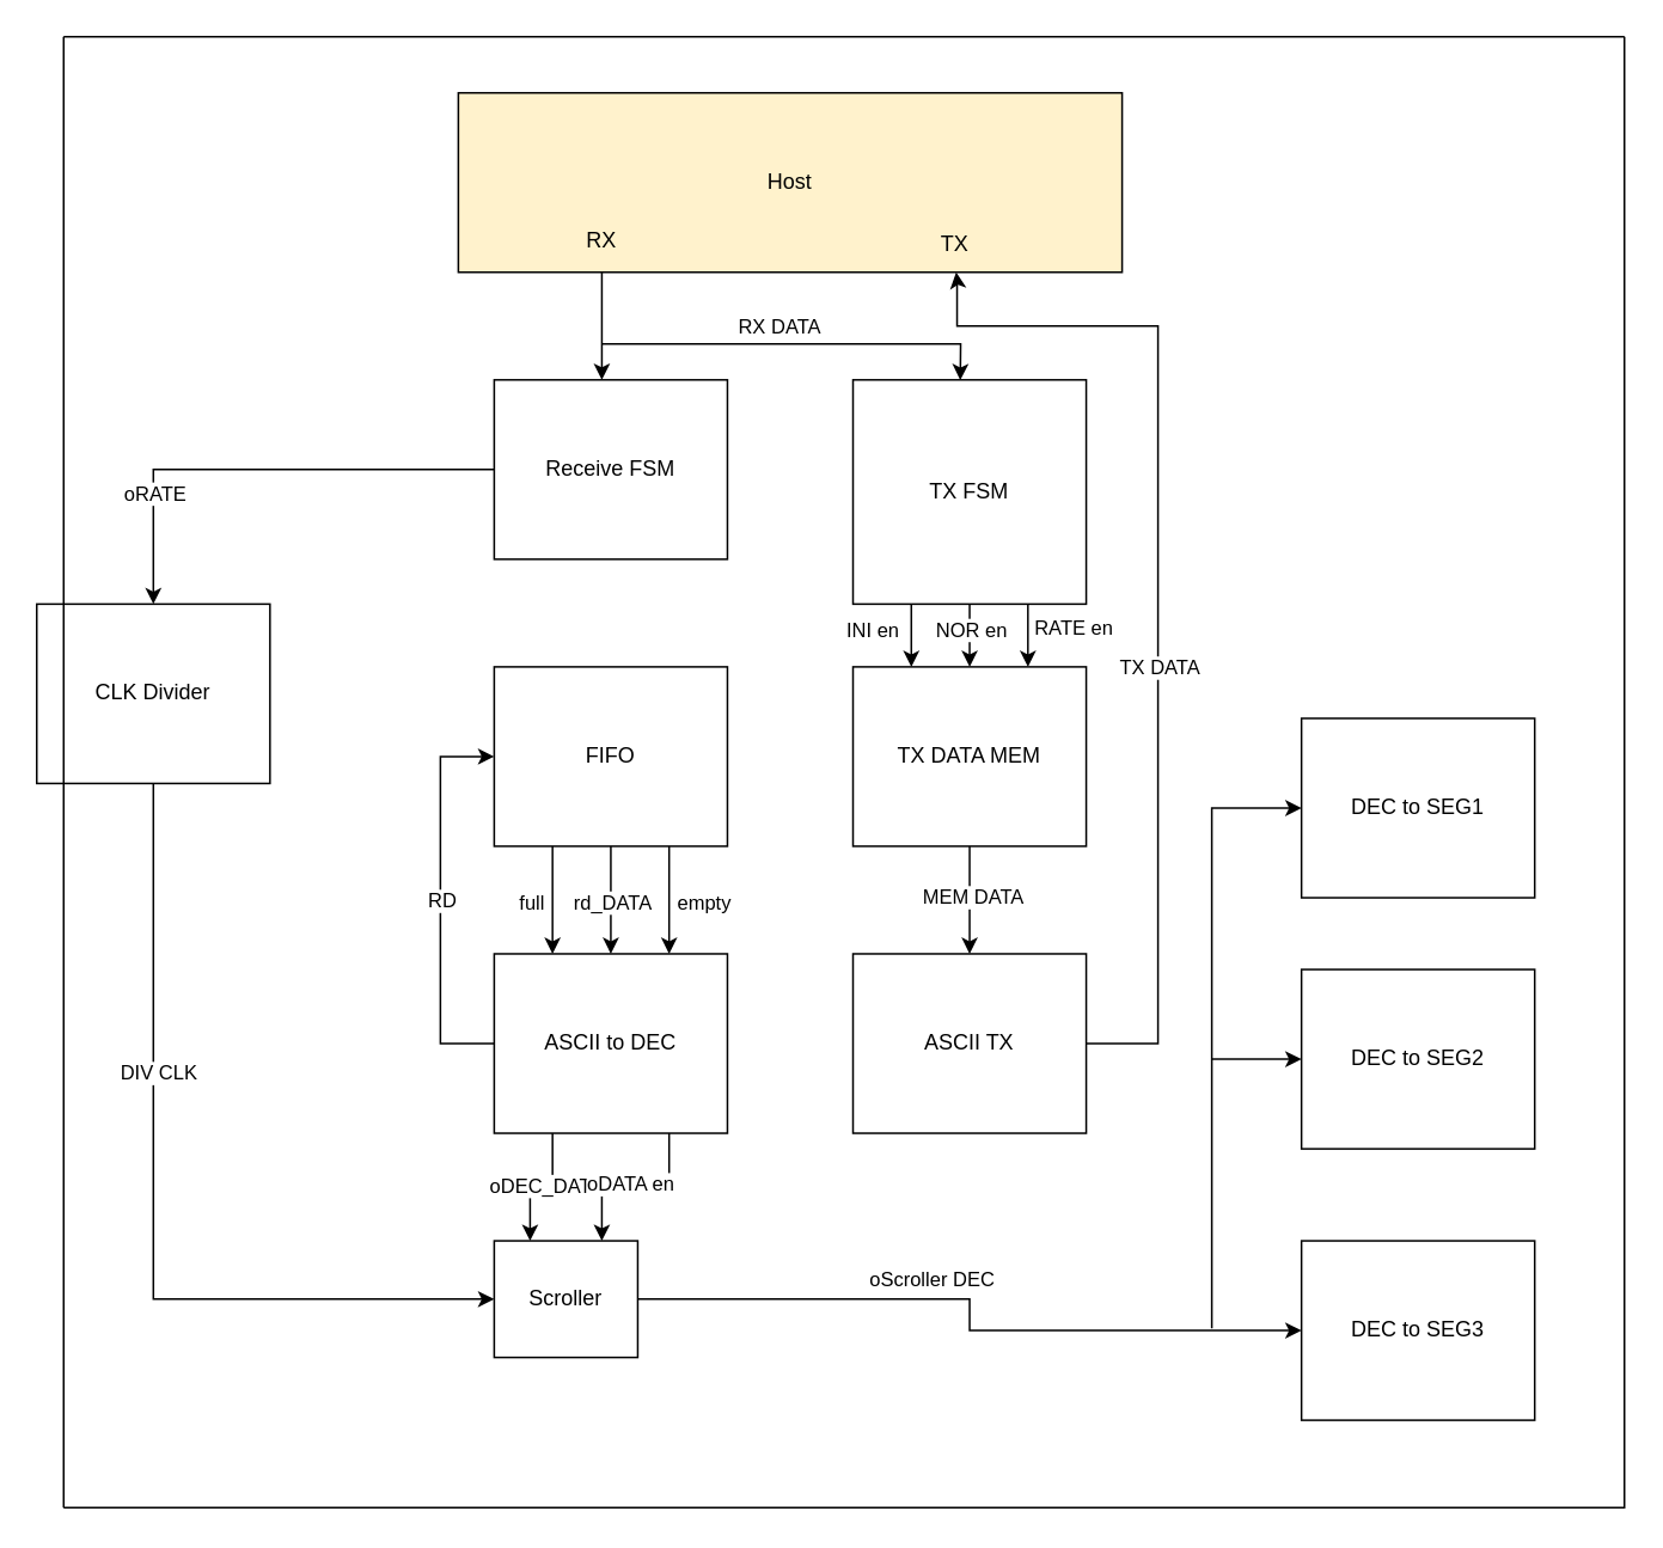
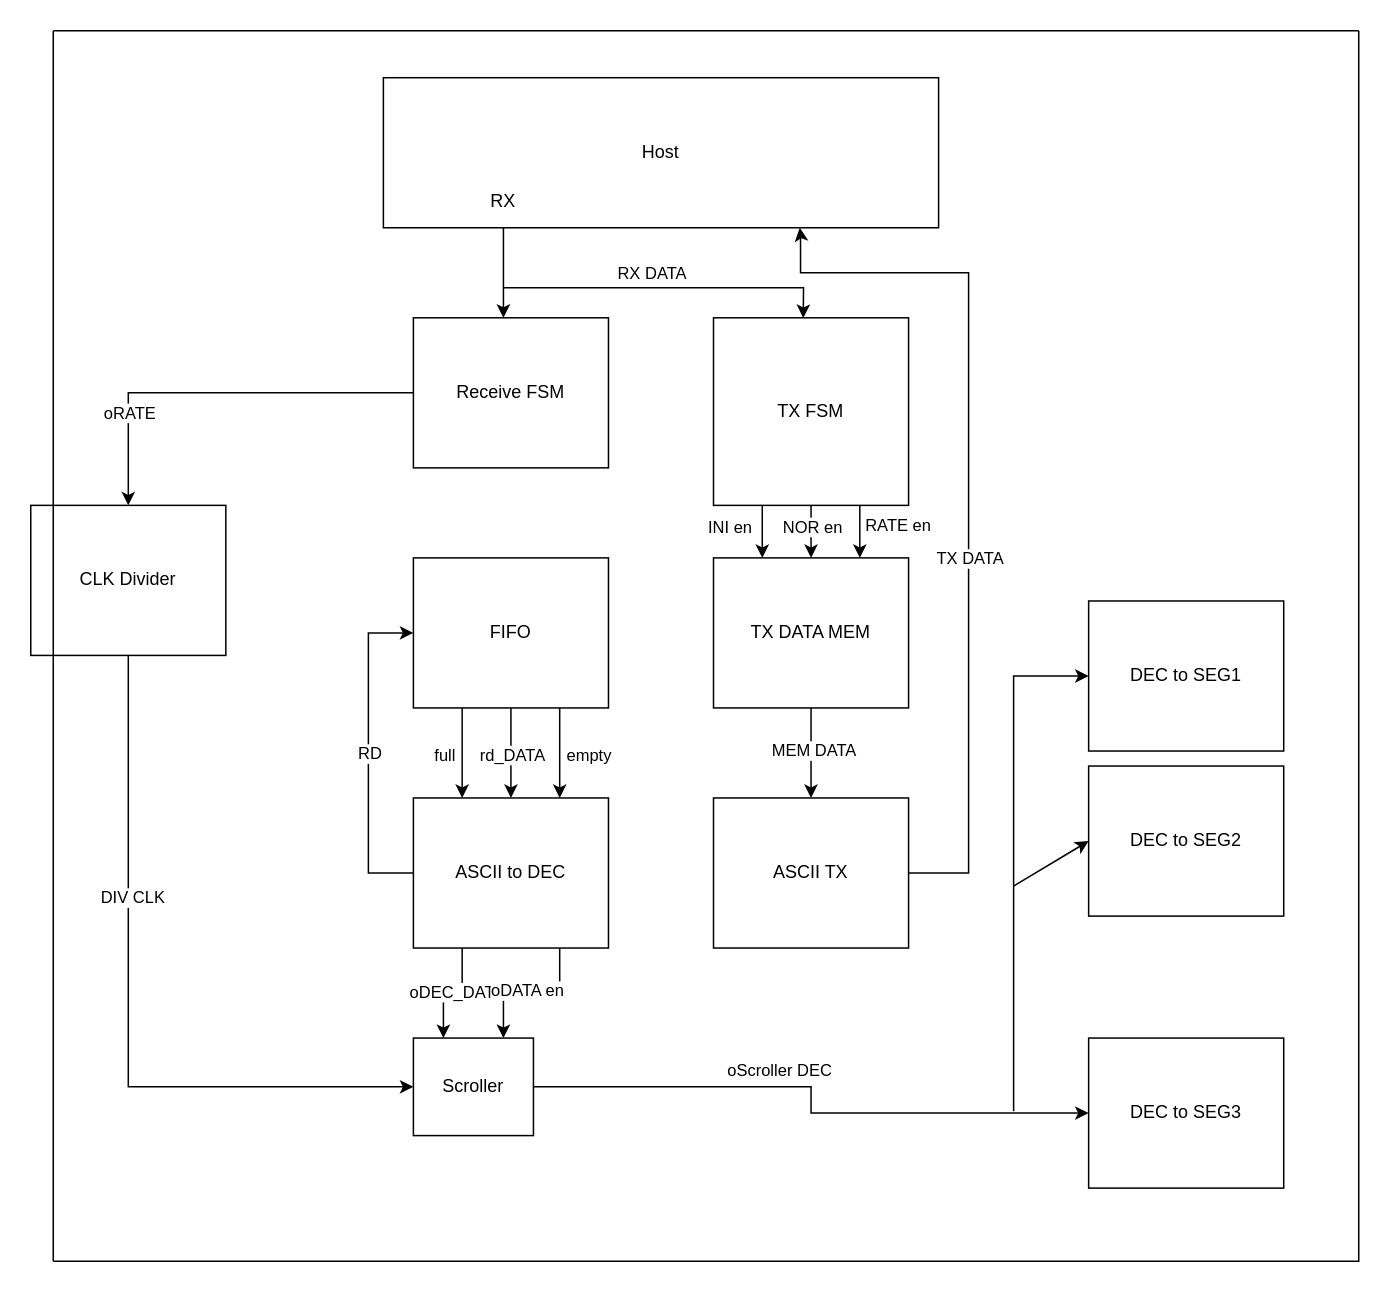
- <mxCell id="38" value="Host" style="rounded=0;whiteSpace=wrap;html=1;fillColor=#fff2cc;" vertex="1" parent="1"><mxGeometry x="255" y="51.28" width="370" height="100" as="geometry" /></mxCell>
+ <mxCell id="38" value="Host" style="rounded=0;whiteSpace=wrap;html=1;" vertex="1" parent="1"><mxGeometry x="255" y="51.28" width="370" height="100" as="geometry" /></mxCell>
- <mxCell id="43" value="TX" style="text;html=1;strokeColor=none;fillColor=none;align=center;verticalAlign=middle;whiteSpace=wrap;rounded=0;" vertex="1" parent="1"><mxGeometry x="502" y="121.28" width="60" height="30" as="geometry" /></mxCell>
- <mxCell id="45" value="DEC to SEG2" style="rounded=0;whiteSpace=wrap;html=1;" vertex="1" parent="1"><mxGeometry x="725" y="540" width="130" height="100" as="geometry" /></mxCell>
+ <mxCell id="45" value="DEC to SEG2" style="rounded=0;whiteSpace=wrap;html=1;" vertex="1" parent="1"><mxGeometry x="725" y="510" width="130" height="100" as="geometry" /></mxCell>
